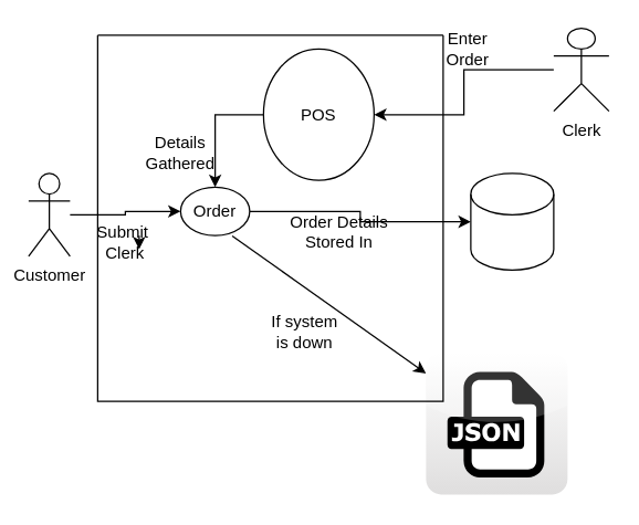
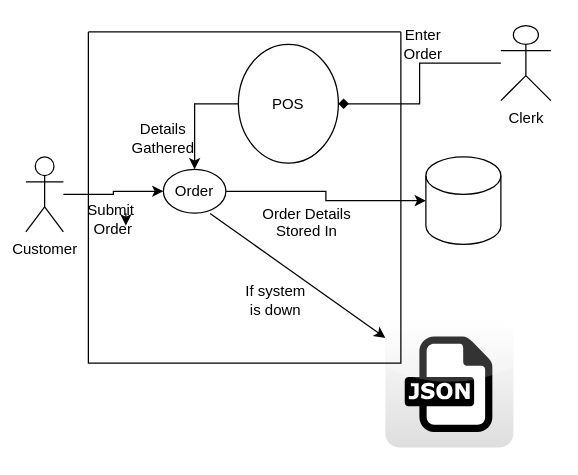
- <mxCell id="4" style="edgeStyle=orthogonalEdgeStyle;rounded=0;orthogonalLoop=1;jettySize=auto;html=1;entryX=1;entryY=0.5;entryDx=0;entryDy=0;" edge="1" parent="1" source="5" target="8"><mxGeometry relative="1" as="geometry" /></mxCell>
+ <mxCell id="4" style="edgeStyle=orthogonalEdgeStyle;rounded=0;orthogonalLoop=1;jettySize=auto;html=1;entryX=1;entryY=0.5;entryDx=0;entryDy=0;endArrow=diamond;" edge="1" parent="1" source="5" target="8"><mxGeometry relative="1" as="geometry" /></mxCell>
- <mxCell id="17" value="&lt;div&gt;Submit&amp;nbsp; Clerk&lt;/div&gt;" style="text;html=1;align=center;verticalAlign=middle;whiteSpace=wrap;rounded=0;" vertex="1" parent="15"><mxGeometry y="145" width="40" height="10" as="geometry" /></mxCell>
+ <mxCell id="17" value="&lt;div&gt;Submit&amp;nbsp; Order&lt;/div&gt;" style="text;html=1;align=center;verticalAlign=middle;whiteSpace=wrap;rounded=0;" vertex="1" parent="15"><mxGeometry y="145" width="40" height="10" as="geometry" /></mxCell>
- <mxCell id="16" value="Order Details Stored In&lt;div&gt;&lt;br&gt;&lt;/div&gt;" style="text;html=1;align=center;verticalAlign=middle;whiteSpace=wrap;rounded=0;" vertex="1" parent="15"><mxGeometry x="120" y="135" width="110" height="30" as="geometry" /></mxCell>
+ <mxCell id="16" value="Order Details Stored In&lt;div&gt;&lt;br&gt;&lt;/div&gt;" style="text;html=1;align=center;verticalAlign=middle;whiteSpace=wrap;rounded=0;" vertex="1" parent="15"><mxGeometry x="120" y="145" width="110" height="30" as="geometry" /></mxCell>
